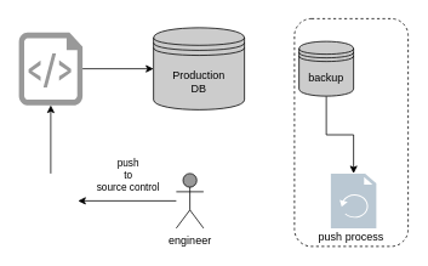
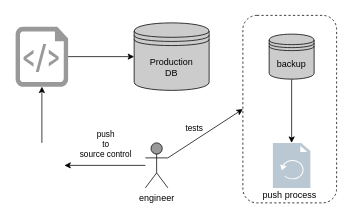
- <mxCell id="2" value="&lt;div&gt;Production&lt;/div&gt;&lt;div&gt;DB&lt;br&gt;&lt;/div&gt;" style="shape=datastore;whiteSpace=wrap;html=1;fillColor=#CCCCCC;" vertex="1" parent="1"><mxGeometry x="168" y="30" width="100" height="90" as="geometry" /></mxCell>
+ <mxCell id="2" value="&lt;div&gt;Production&lt;/div&gt;&lt;div&gt;DB&lt;br&gt;&lt;/div&gt;" style="shape=datastore;whiteSpace=wrap;html=1;fillColor=#CCCCCC;" vertex="1" parent="1"><mxGeometry x="178" y="30" width="100" height="90" as="geometry" /></mxCell>
- <mxCell id="12" value="backup" style="shape=datastore;whiteSpace=wrap;html=1;fillColor=#CCCCCC;" vertex="1" parent="1"><mxGeometry x="328" y="45" width="60" height="60" as="geometry" /></mxCell>
+ <mxCell id="12" value="backup" style="shape=datastore;whiteSpace=wrap;html=1;fillColor=#CCCCCC;" vertex="1" parent="1"><mxGeometry x="358" y="45" width="60" height="60" as="geometry" /></mxCell>
+ <mxCell id="13" value="" style="endArrow=classic;html=1;rounded=0;exitX=1;exitY=0.333;exitDx=0;exitDy=0;exitPerimeter=0;entryX=0;entryY=0.5;entryDx=0;entryDy=0;" edge="1" parent="1" source="5" target="15"><mxGeometry width="50" height="50" relative="1" as="geometry"><mxPoint x="258" y="310" as="sourcePoint" /><mxPoint x="308" y="150" as="targetPoint" /></mxGeometry></mxCell>
+ <mxCell id="14" value="tests" style="edgeLabel;html=1;align=center;verticalAlign=middle;resizable=0;points=[];" vertex="1" connectable="0" parent="13"><mxGeometry x="-0.14" y="-2" relative="1" as="geometry"><mxPoint x="-9" y="-14" as="offset" /></mxGeometry></mxCell>
